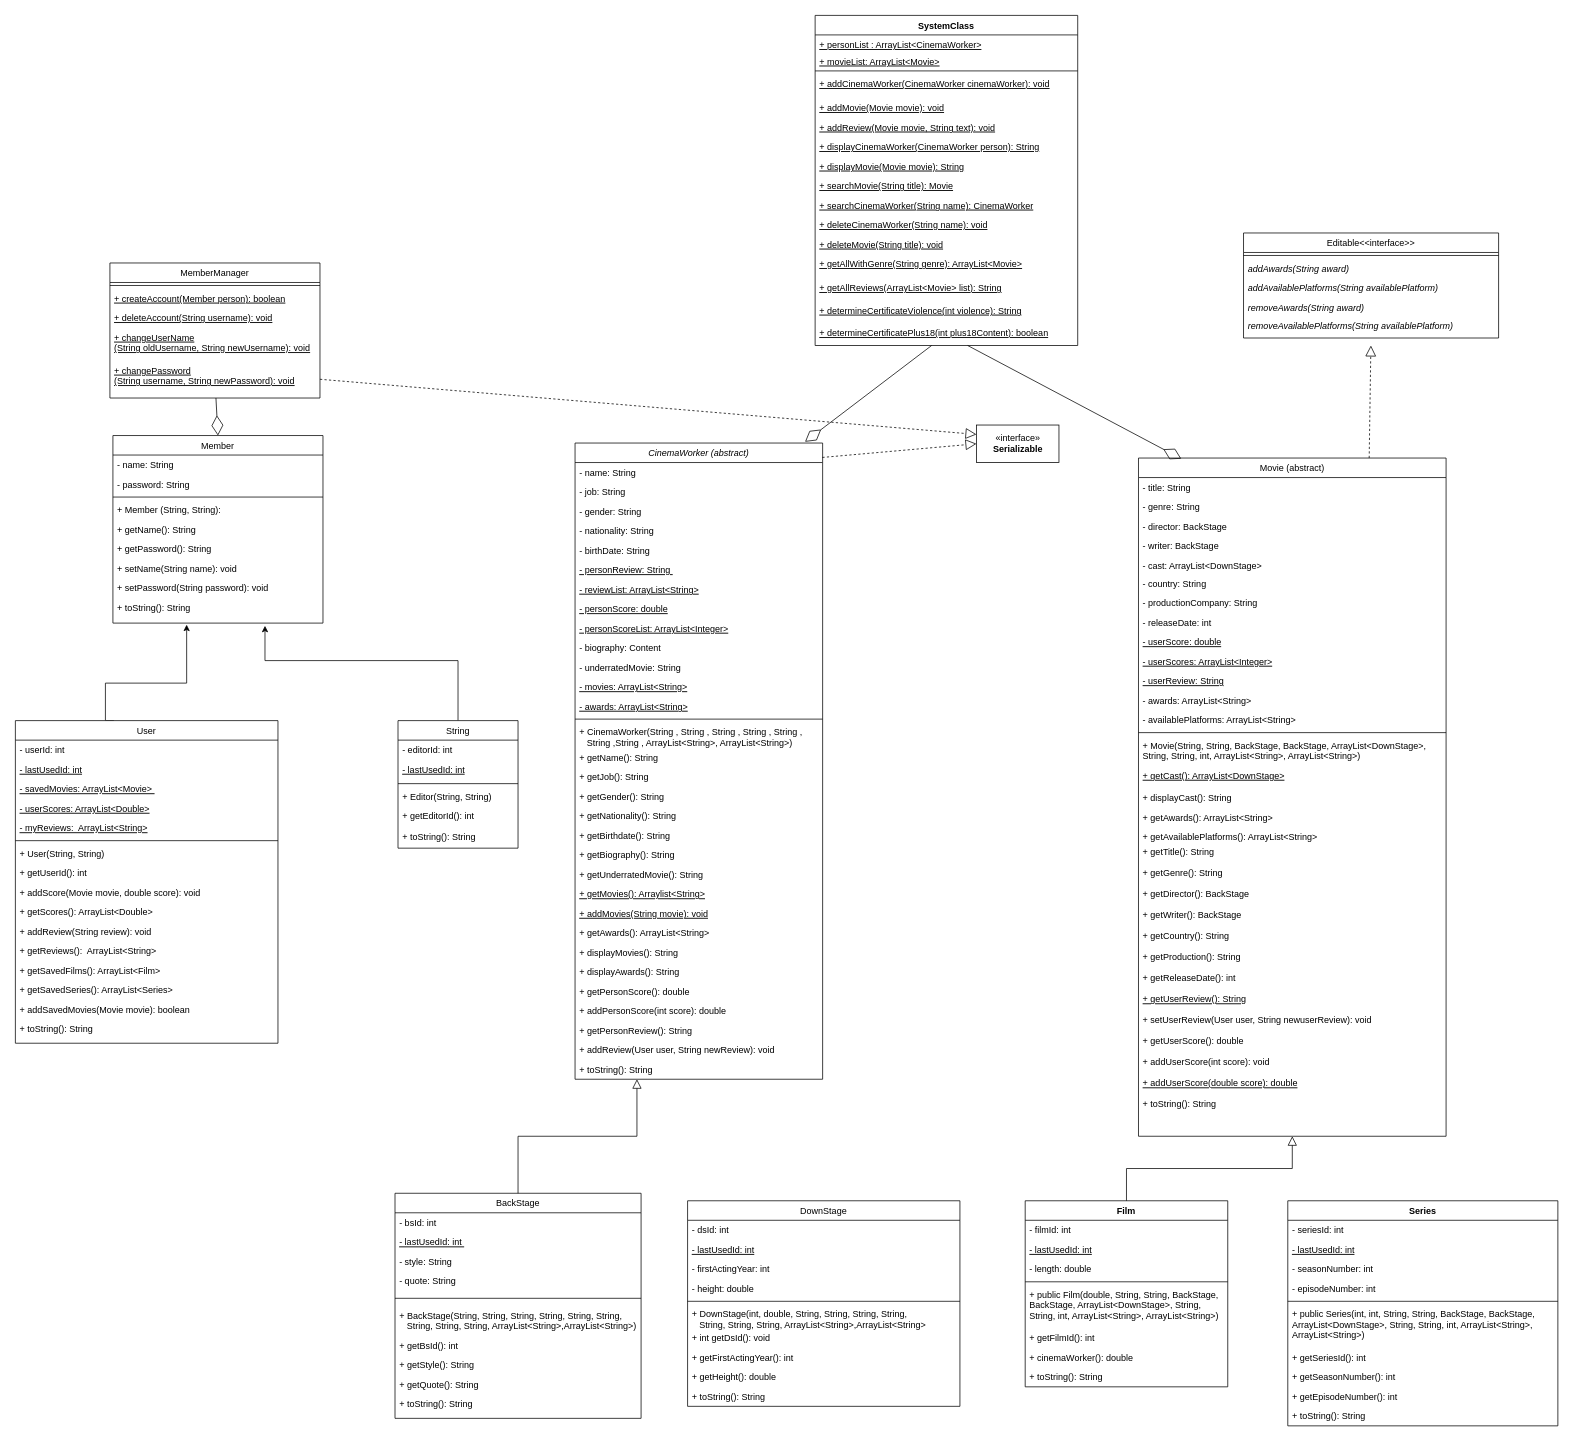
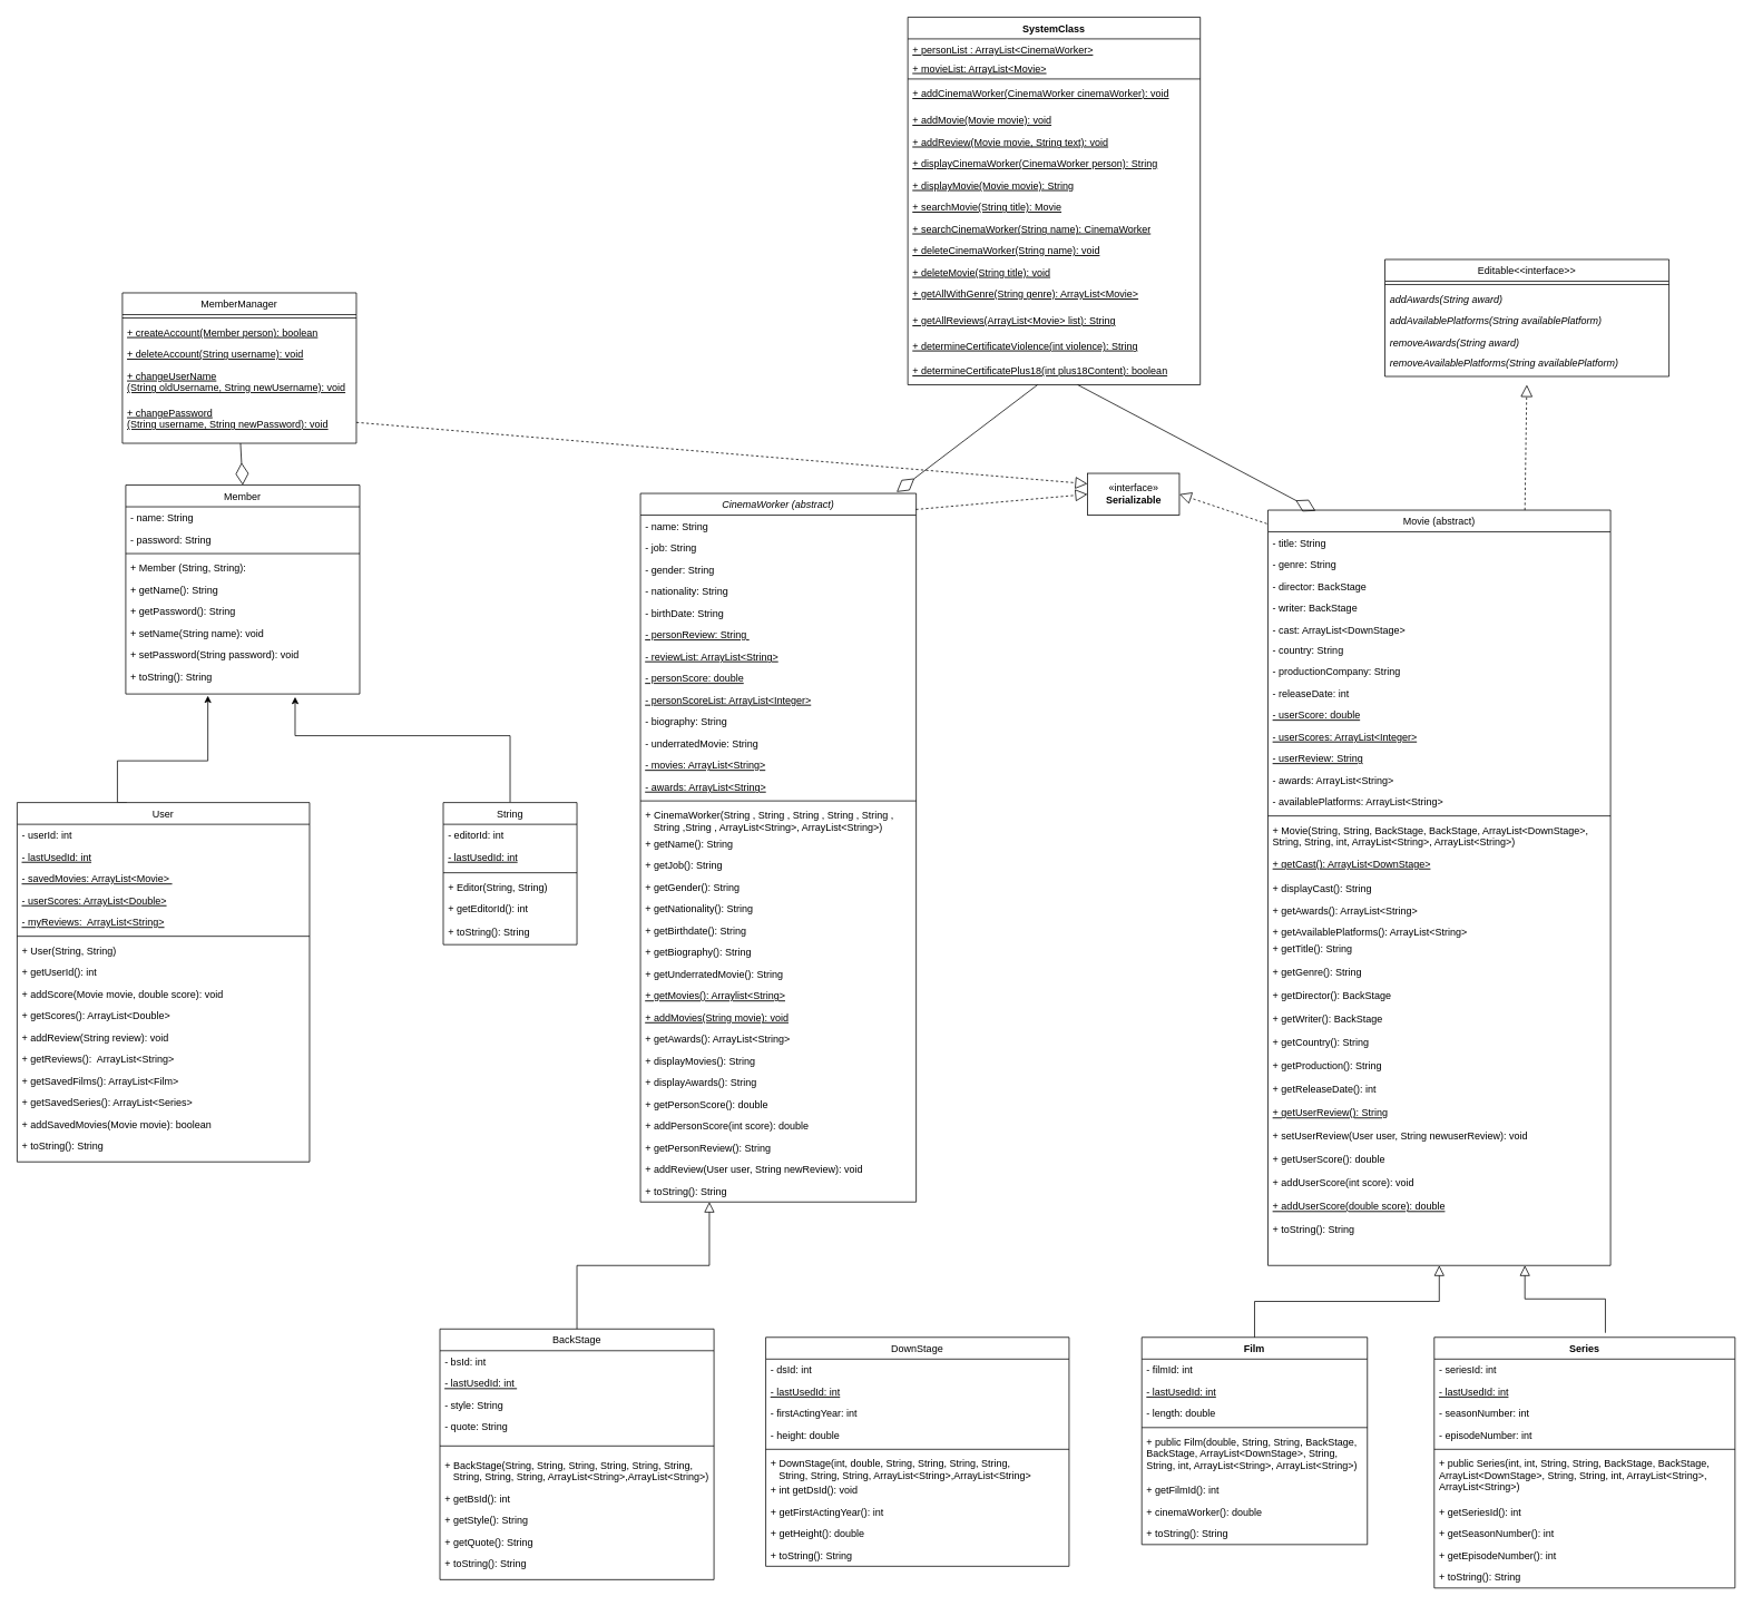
+ <mxCell id="169" value="" style="endArrow=block;dashed=1;endFill=0;endSize=12;html=1;rounded=0;exitX=-0.003;exitY=0.018;exitDx=0;exitDy=0;entryX=1;entryY=0.5;entryDx=0;entryDy=0;exitPerimeter=0;" parent="1" source="58" target="166" edge="1"><mxGeometry width="160" relative="1" as="geometry"><mxPoint x="1236" y="588" as="sourcePoint" /><mxPoint x="1496" y="616" as="targetPoint" /></mxGeometry></mxCell>
- <mxCell id="12" value="- biography: Content" style="text;align=left;verticalAlign=top;spacingLeft=4;spacingRight=4;overflow=hidden;rotatable=0;points=[[0,0.5],[1,0.5]];portConstraint=eastwest;rounded=0;shadow=0;html=0;" parent="2" vertex="1"><mxGeometry y="260" width="330" height="26" as="geometry" /></mxCell>
+ <mxCell id="12" value="- biography: String" style="text;align=left;verticalAlign=top;spacingLeft=4;spacingRight=4;overflow=hidden;rotatable=0;points=[[0,0.5],[1,0.5]];portConstraint=eastwest;rounded=0;shadow=0;html=0;" parent="2" vertex="1"><mxGeometry y="260" width="330" height="26" as="geometry" /></mxCell>
+ <mxCell id="147" value="" style="endArrow=block;endSize=10;endFill=0;shadow=0;strokeWidth=1;rounded=0;edgeStyle=elbowEdgeStyle;elbow=vertical;exitX=0.569;exitY=-0.018;exitDx=0;exitDy=0;exitPerimeter=0;entryX=0.75;entryY=1;entryDx=0;entryDy=0;" parent="1" source="91" target="58" edge="1"><mxGeometry width="160" relative="1" as="geometry"><mxPoint x="2287" y="1558" as="sourcePoint" /><mxPoint x="1926" y="1670" as="targetPoint" /><Array as="points" /></mxGeometry></mxCell>
